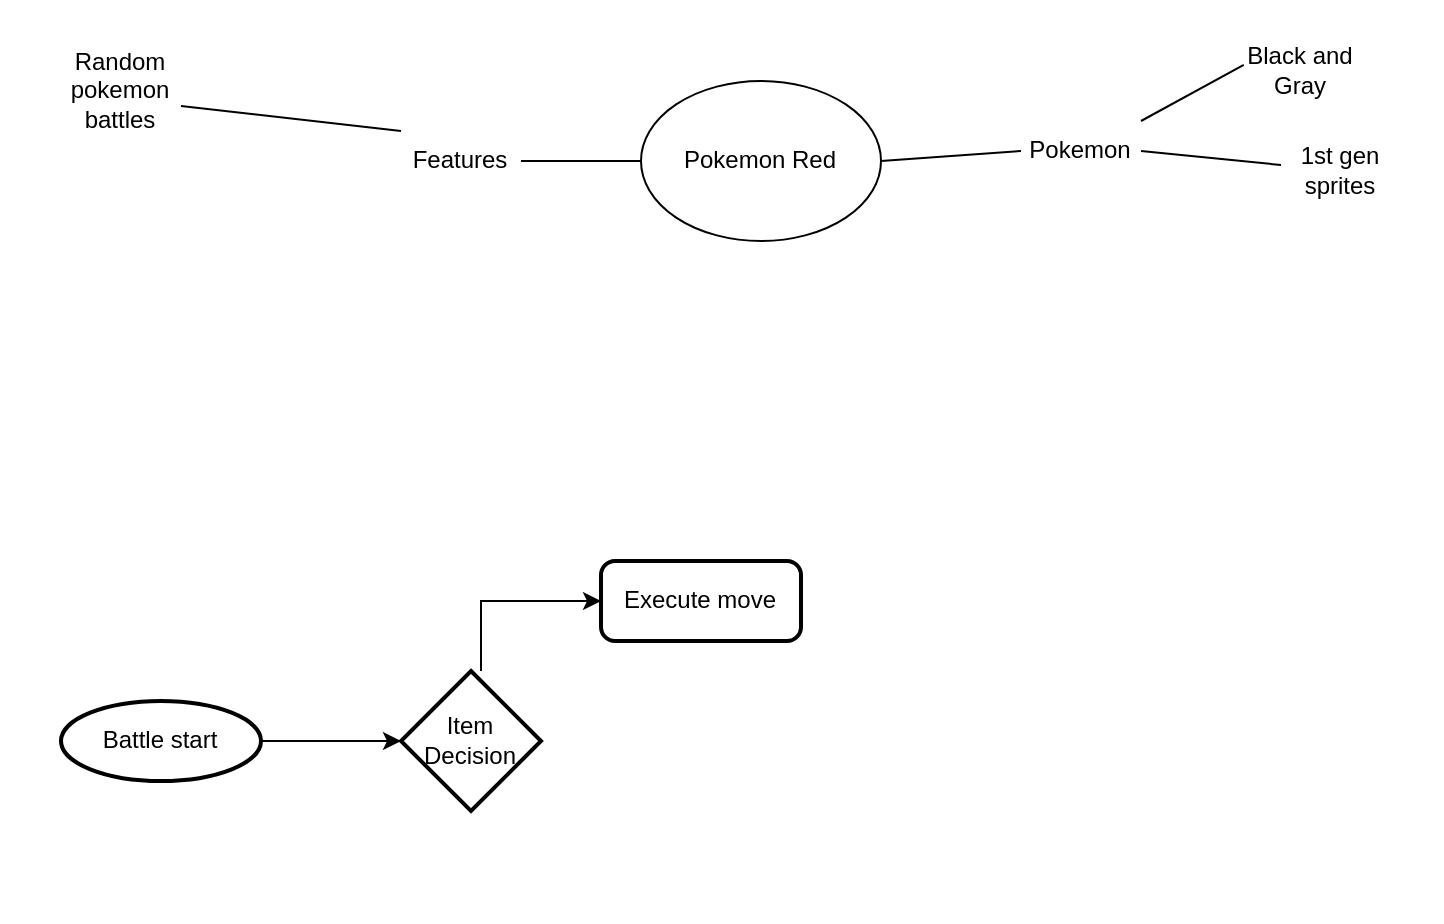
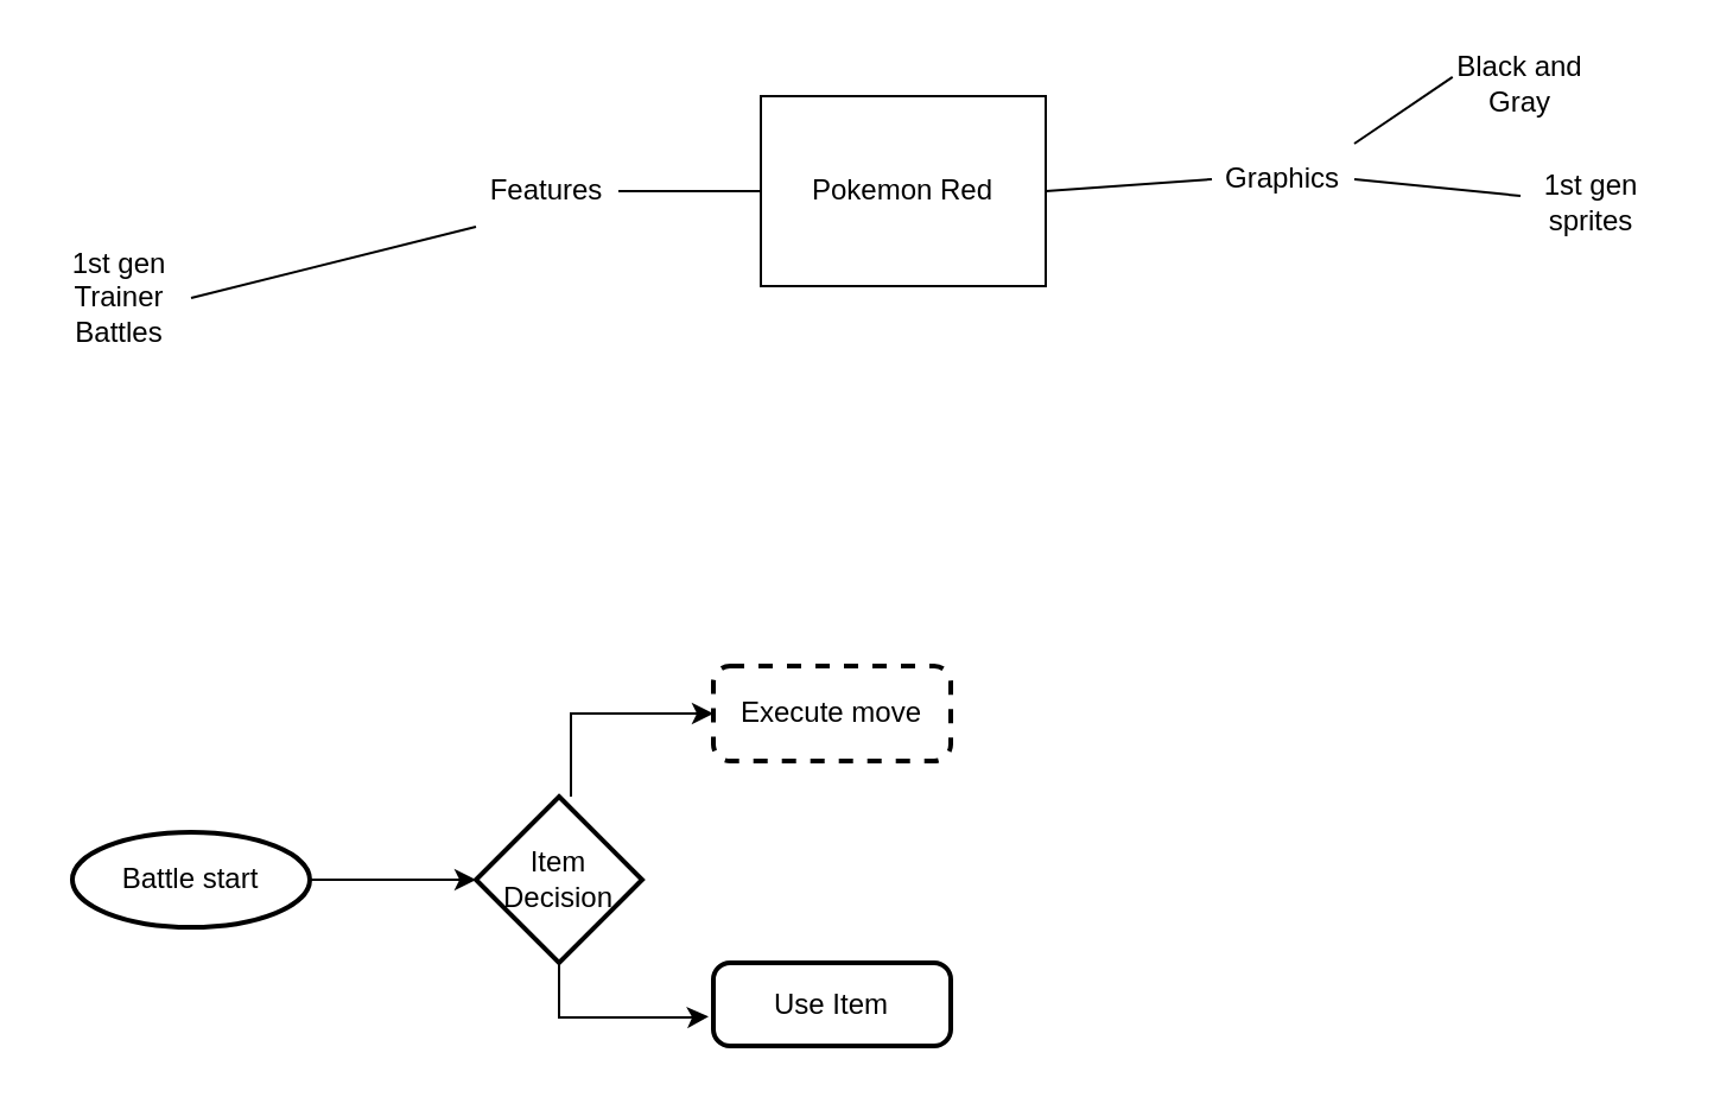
- <mxCell id="10" value="Black and Gray" style="text;html=1;strokeColor=none;fillColor=none;align=center;verticalAlign=middle;whiteSpace=wrap;rounded=0;" vertex="1" parent="1"><mxGeometry x="620" y="20" width="60" height="30" as="geometry" /></mxCell>
+ <mxCell id="10" value="Black and Gray" style="text;html=1;strokeColor=none;fillColor=none;align=center;verticalAlign=middle;whiteSpace=wrap;rounded=0;" vertex="1" parent="1"><mxGeometry x="610" y="20" width="60" height="30" as="geometry" /></mxCell>
- <mxCell id="13" value="Random pokemon battles" style="text;html=1;strokeColor=none;fillColor=none;align=center;verticalAlign=middle;whiteSpace=wrap;rounded=0;" vertex="1" parent="1"><mxGeometry x="30" y="30" width="60" height="30" as="geometry" /></mxCell>
- <mxCell id="14" value="" style="endArrow=none;html=1;rounded=0;exitX=0;exitY=0;exitDx=0;exitDy=0;entryX=1;entryY=0.75;entryDx=0;entryDy=0;" edge="1" parent="1" source="5" target="13"><mxGeometry width="50" height="50" relative="1" as="geometry"><mxPoint x="350" y="140" as="sourcePoint" /><mxPoint x="400" y="90" as="targetPoint" /></mxGeometry></mxCell>
- <mxCell id="3" value="Pokemon" style="text;html=1;strokeColor=none;fillColor=none;align=center;verticalAlign=middle;whiteSpace=wrap;rounded=0;" vertex="1" parent="1"><mxGeometry x="510" y="60" width="60" height="30" as="geometry" /></mxCell>
+ <mxCell id="3" value="Graphics" style="text;html=1;strokeColor=none;fillColor=none;align=center;verticalAlign=middle;whiteSpace=wrap;rounded=0;" vertex="1" parent="1"><mxGeometry x="510" y="60" width="60" height="30" as="geometry" /></mxCell>
- <mxCell id="2" value="Pokemon Red" style="ellipse;whiteSpace=wrap;html=1;" vertex="1" parent="1"><mxGeometry x="320" y="40" width="120" height="80" as="geometry" /></mxCell>
+ <mxCell id="2" value="Pokemon Red" style="whiteSpace=wrap;html=1;rounded=0;" vertex="1" parent="1"><mxGeometry x="320" y="40" width="120" height="80" as="geometry" /></mxCell>
+ <mxCell id="6" value="" style="endArrow=none;html=1;rounded=0;exitX=1;exitY=0.5;exitDx=0;exitDy=0;entryX=0;entryY=1;entryDx=0;entryDy=0;" edge="1" parent="1" source="7" target="5"><mxGeometry width="50" height="50" relative="1" as="geometry"><mxPoint x="130" y="180" as="sourcePoint" /><mxPoint x="190" y="180" as="targetPoint" /></mxGeometry></mxCell>
+ <mxCell id="7" value="1st gen Trainer Battles" style="text;html=1;strokeColor=none;fillColor=none;align=center;verticalAlign=middle;whiteSpace=wrap;rounded=0;" vertex="1" parent="1"><mxGeometry x="20" y="110" width="60" height="30" as="geometry" /></mxCell>
- <mxCell id="20" value="Execute move" style="rounded=1;whiteSpace=wrap;html=1;absoluteArcSize=1;arcSize=14;strokeWidth=2;" vertex="1" parent="1"><mxGeometry x="300" y="280" width="100" height="40" as="geometry" /></mxCell>
+ <mxCell id="20" value="Execute move" style="rounded=1;whiteSpace=wrap;html=1;absoluteArcSize=1;arcSize=14;strokeWidth=2;dashed=1;" vertex="1" parent="1"><mxGeometry x="300" y="280" width="100" height="40" as="geometry" /></mxCell>
+ <mxCell id="21" value="Use Item" style="rounded=1;whiteSpace=wrap;html=1;absoluteArcSize=1;arcSize=14;strokeWidth=2;" vertex="1" parent="1"><mxGeometry x="300" y="405" width="100" height="35" as="geometry" /></mxCell>
+ <mxCell id="18" style="edgeStyle=orthogonalEdgeStyle;rounded=0;orthogonalLoop=1;jettySize=auto;html=1;entryX=-0.02;entryY=0.646;entryDx=0;entryDy=0;entryPerimeter=0;" edge="1" parent="1" source="19" target="21"><mxGeometry relative="1" as="geometry"><mxPoint x="250" y="430" as="targetPoint" /><Array as="points"><mxPoint x="235" y="428" /><mxPoint x="290" y="428" /></Array></mxGeometry></mxCell>
